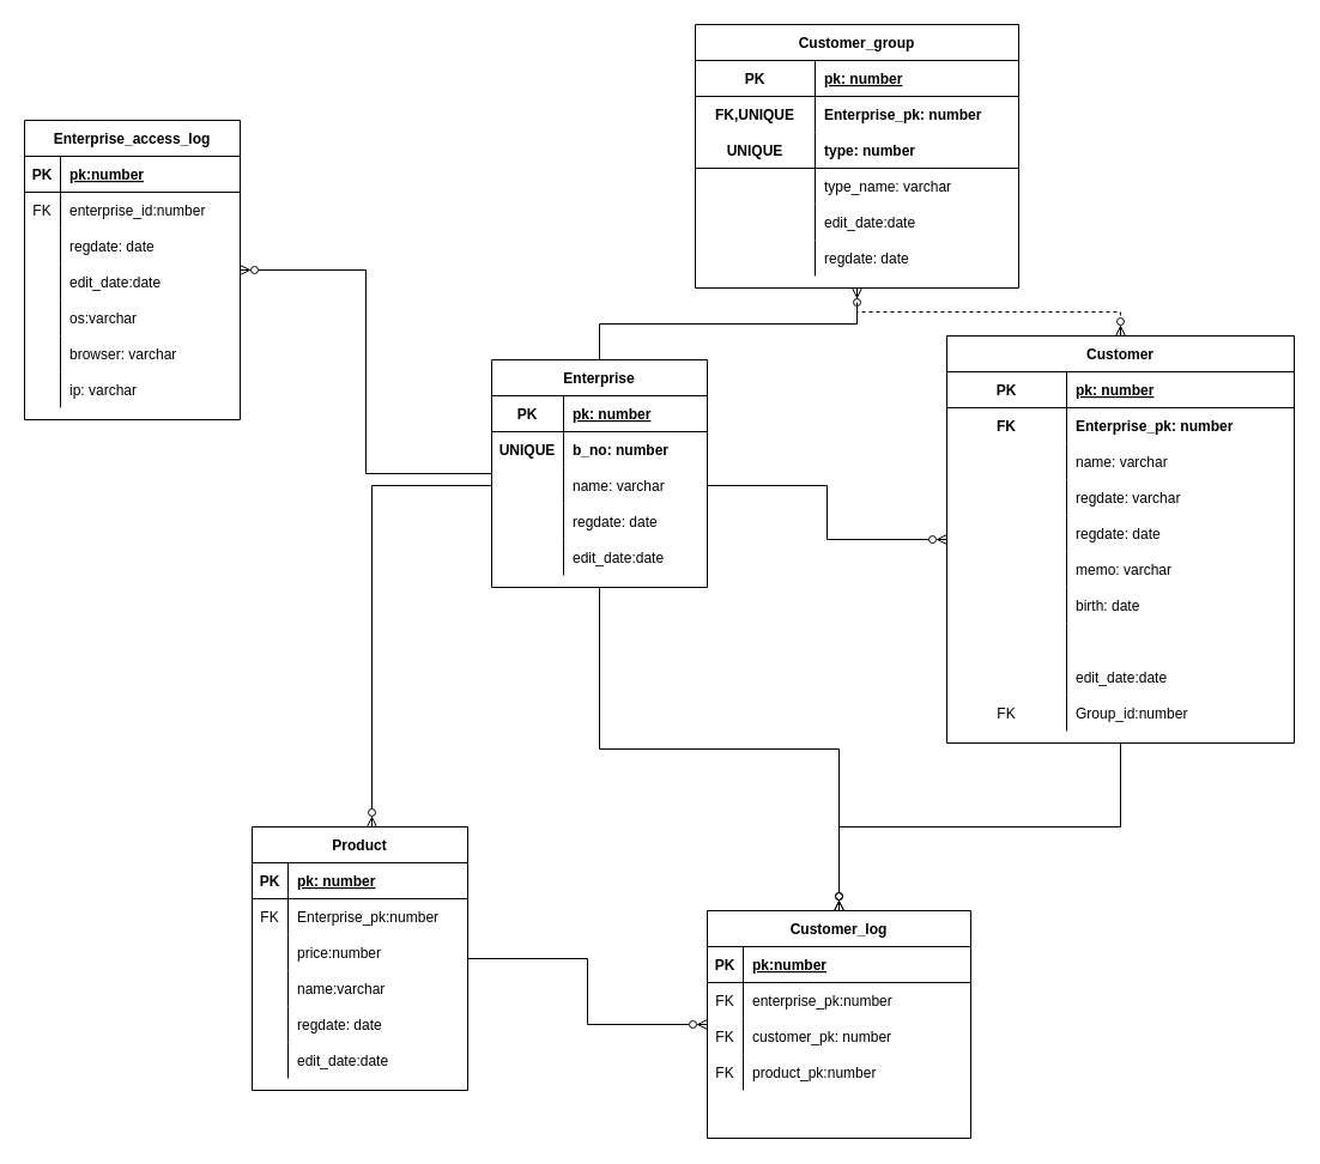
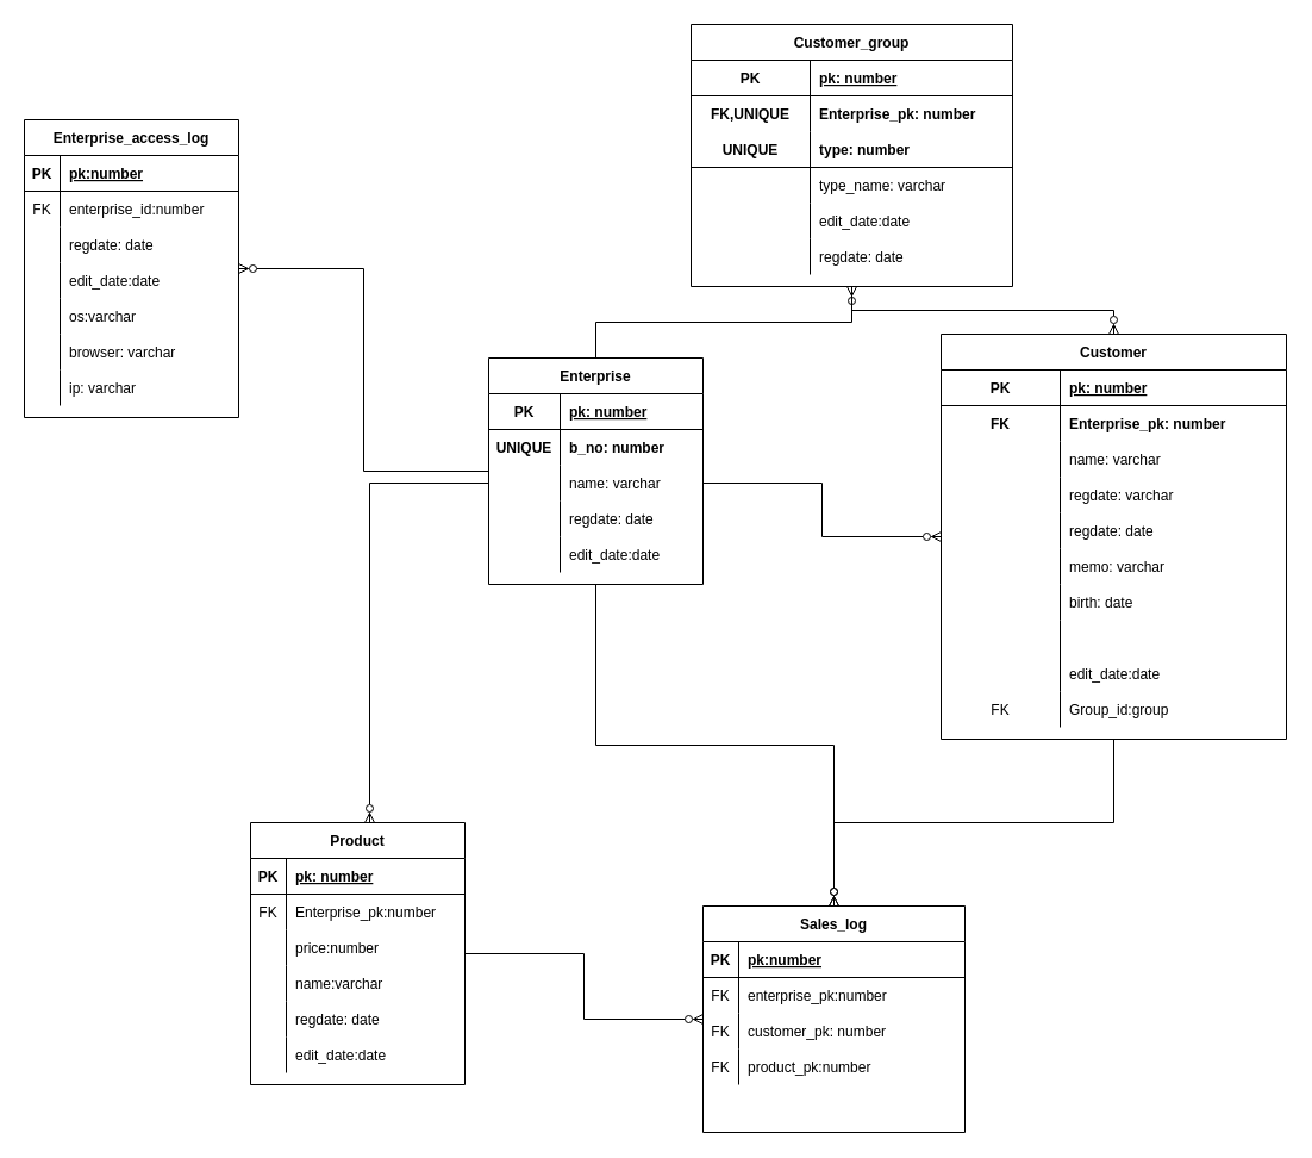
- <mxCell id="53" style="edgeStyle=orthogonalEdgeStyle;rounded=0;orthogonalLoop=1;jettySize=auto;html=1;endArrow=ERzeroToMany;endFill=0;dashed=1;" parent="1" source="54" target="3" edge="1"><mxGeometry relative="1" as="geometry" /></mxCell>
+ <mxCell id="53" style="edgeStyle=orthogonalEdgeStyle;rounded=0;orthogonalLoop=1;jettySize=auto;html=1;endArrow=ERzeroToMany;endFill=0;" parent="1" source="54" target="3" edge="1"><mxGeometry relative="1" as="geometry" /></mxCell>
- <mxCell id="32" value="Group_id:number" style="shape=partialRectangle;connectable=0;fillColor=none;top=0;left=0;bottom=0;right=0;align=left;spacingLeft=6;overflow=hidden;" parent="30" vertex="1"><mxGeometry x="100" width="190" height="30" as="geometry"><mxRectangle width="190" height="30" as="alternateBounds" /></mxGeometry></mxCell>
+ <mxCell id="32" value="Group_id:group" style="shape=partialRectangle;connectable=0;fillColor=none;top=0;left=0;bottom=0;right=0;align=left;spacingLeft=6;overflow=hidden;" parent="30" vertex="1"><mxGeometry x="100" width="190" height="30" as="geometry"><mxRectangle width="190" height="30" as="alternateBounds" /></mxGeometry></mxCell>
- <mxCell id="94" value="Customer_log" style="shape=table;startSize=30;container=1;collapsible=1;childLayout=tableLayout;fixedRows=1;rowLines=0;fontStyle=1;align=center;resizeLast=1;" parent="1" vertex="1"><mxGeometry x="590" y="760" width="220.0" height="190" as="geometry" /></mxCell>
+ <mxCell id="94" value="Sales_log" style="shape=table;startSize=30;container=1;collapsible=1;childLayout=tableLayout;fixedRows=1;rowLines=0;fontStyle=1;align=center;resizeLast=1;" parent="1" vertex="1"><mxGeometry x="590" y="760" width="220.0" height="190" as="geometry" /></mxCell>
